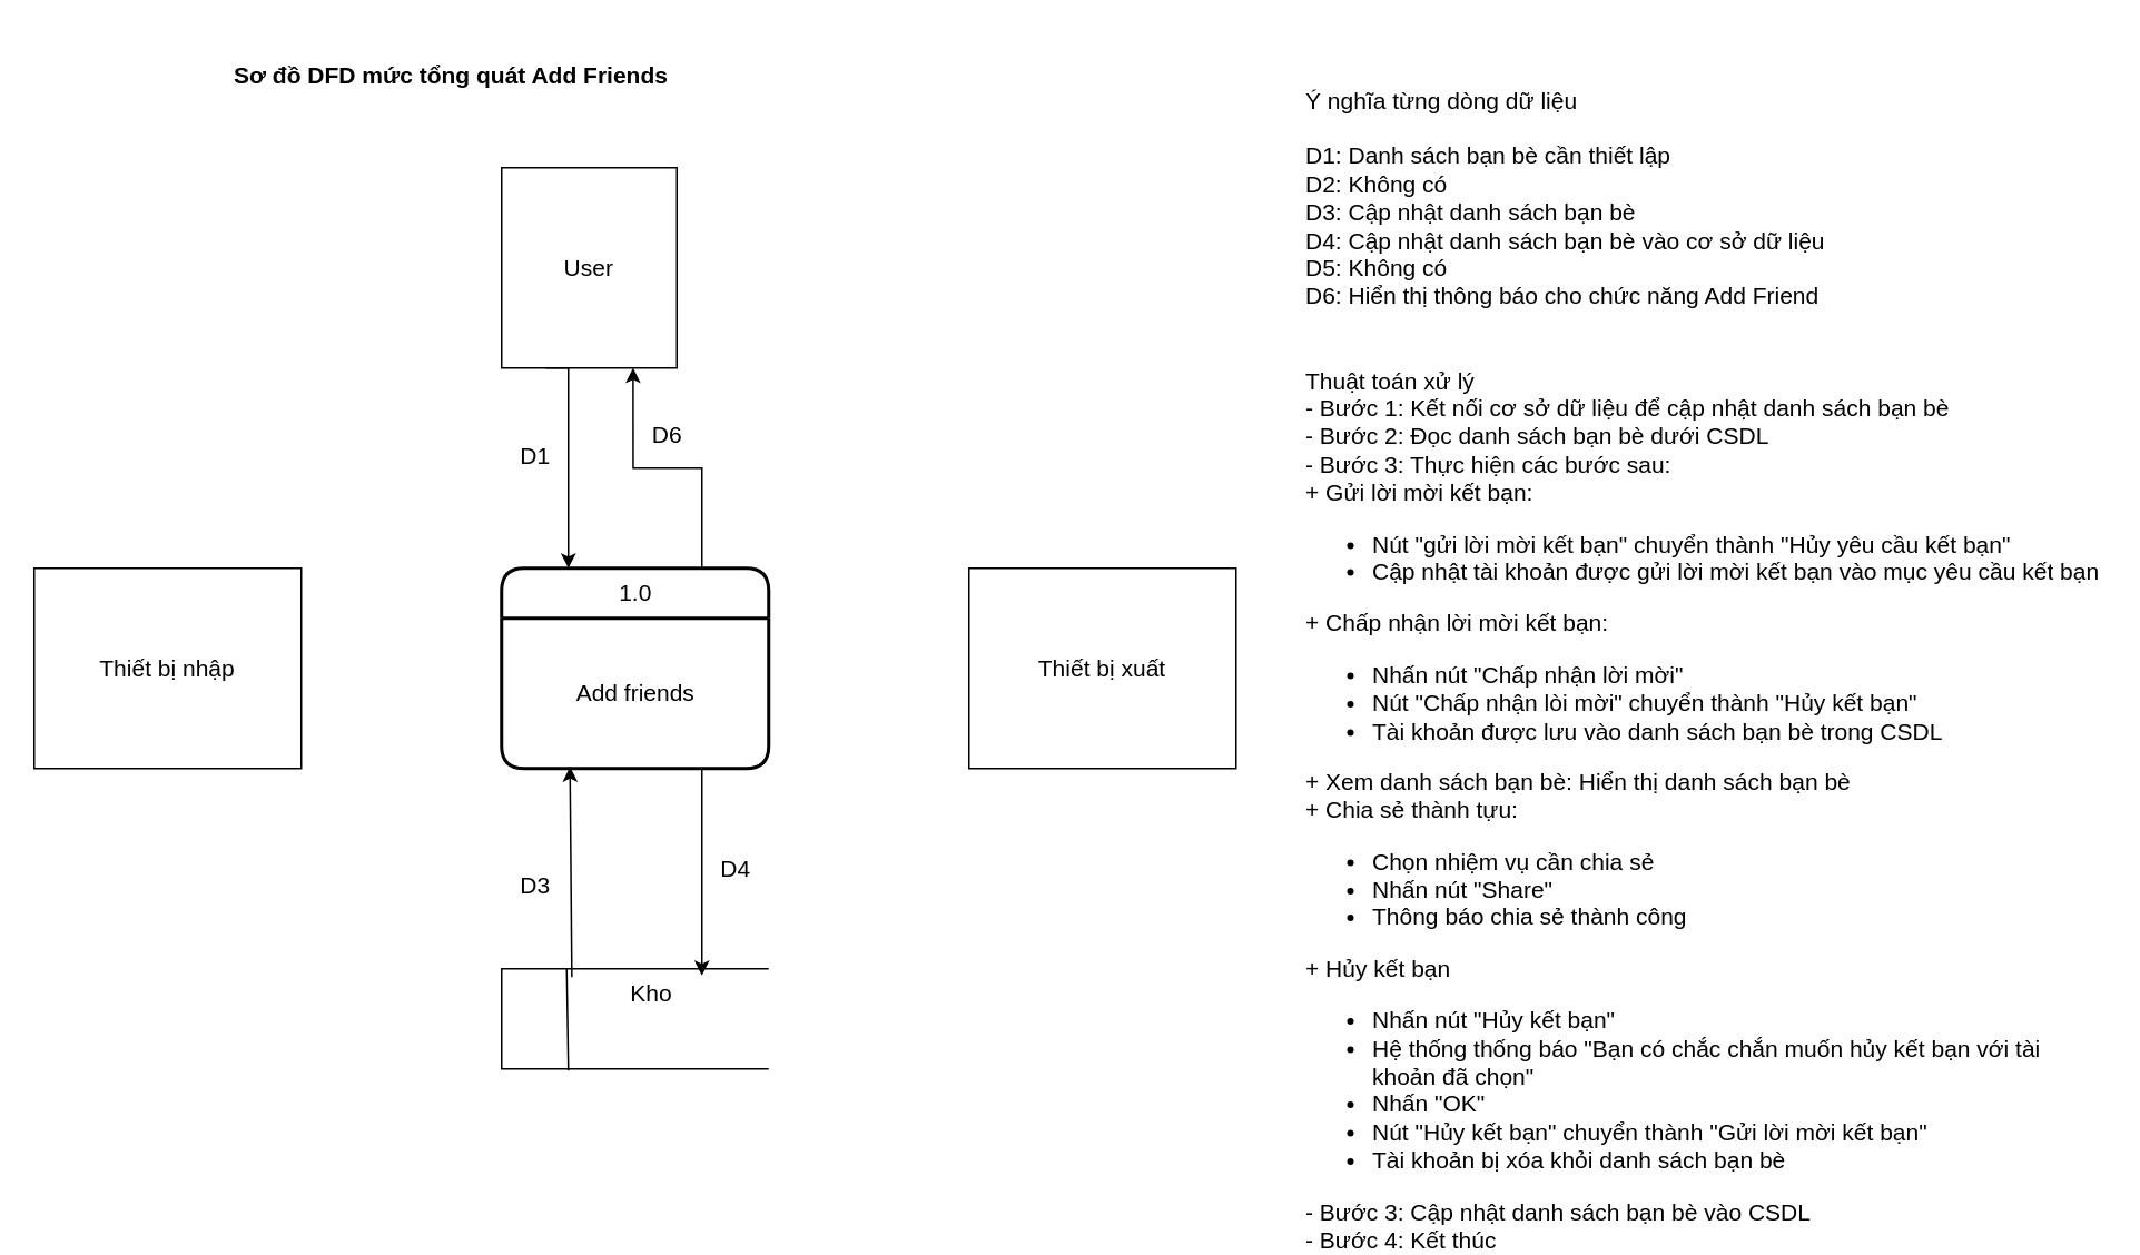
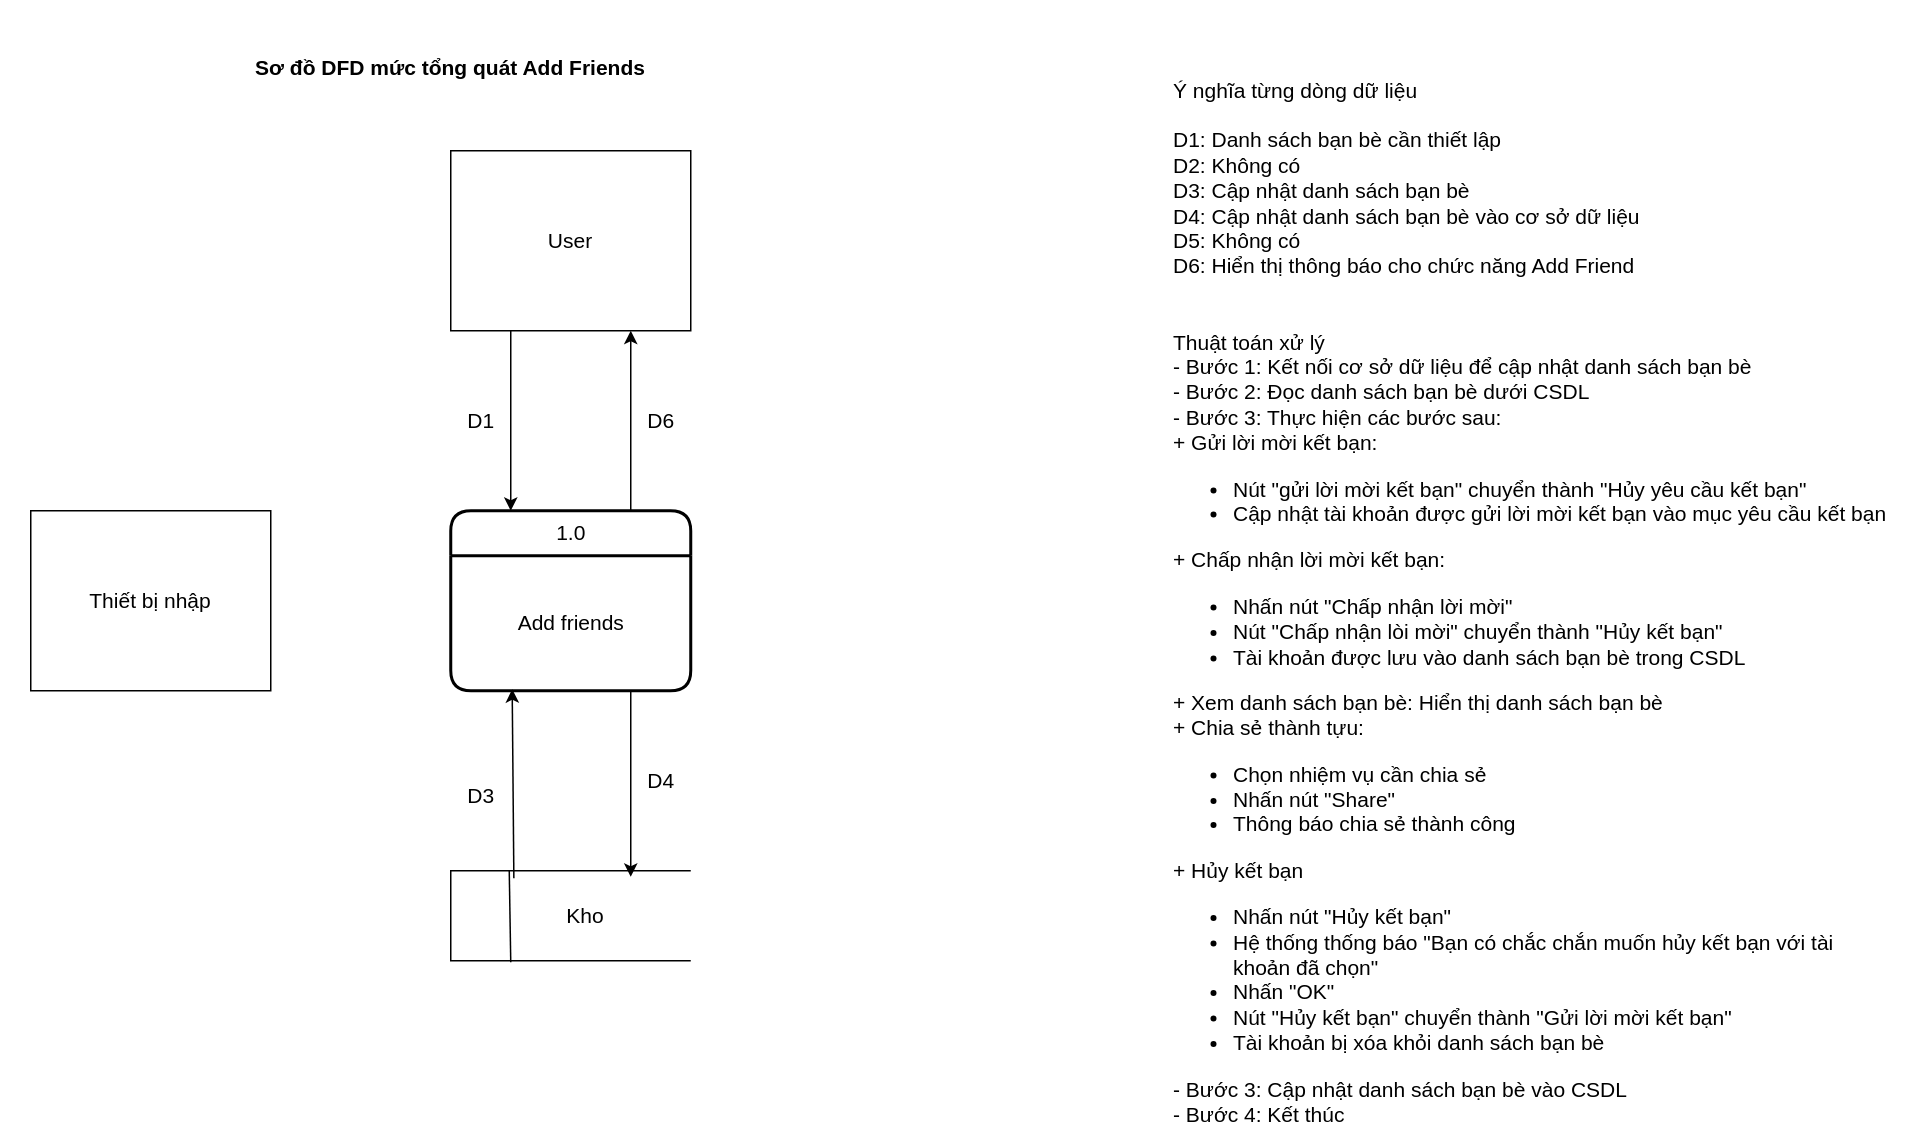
- <mxCell id="10" value="&lt;h2 style=&quot;font-size: 14px;&quot;&gt;Sơ đồ DFD mức tổng quát Add Friends&lt;/h2&gt;" style="text;html=1;strokeColor=none;fillColor=none;align=center;verticalAlign=middle;whiteSpace=wrap;rounded=0;fontSize=14;" parent="1" vertex="1"><mxGeometry x="100" y="20" width="340" height="50" as="geometry" /></mxCell>
+ <mxCell id="10" value="&lt;h2 style=&quot;font-size: 14px;&quot;&gt;Sơ đồ DFD mức tổng quát Add Friends&lt;/h2&gt;" style="text;html=1;strokeColor=none;fillColor=none;align=center;verticalAlign=middle;whiteSpace=wrap;rounded=0;fontSize=14;" parent="1" vertex="1"><mxGeometry x="130" y="20" width="340" height="50" as="geometry" /></mxCell>
- <mxCell id="5" value="&lt;font style=&quot;font-size: 14px&quot;&gt;User&lt;/font&gt;" style="rounded=0;whiteSpace=wrap;html=1;fontSize=14;" parent="1" vertex="1"><mxGeometry x="300" y="100" width="105" height="120" as="geometry" /></mxCell>
+ <mxCell id="5" value="&lt;font style=&quot;font-size: 14px&quot;&gt;User&lt;/font&gt;" style="rounded=0;whiteSpace=wrap;html=1;fontSize=14;" parent="1" vertex="1"><mxGeometry x="300" y="100" width="160" height="120" as="geometry" /></mxCell>
- <mxCell id="11" value="Thiết bị xuất" style="rounded=0;whiteSpace=wrap;html=1;fontSize=14;" parent="1" vertex="1"><mxGeometry x="580" y="340" width="160" height="120" as="geometry" /></mxCell>
- <mxCell id="14" value="Kho" style="text;html=1;strokeColor=none;fillColor=none;align=center;verticalAlign=middle;whiteSpace=wrap;rounded=0;fontSize=14;" parent="1" vertex="1"><mxGeometry x="370" y="585" width="40" height="20" as="geometry" /></mxCell>
+ <mxCell id="14" value="Kho" style="text;html=1;strokeColor=none;fillColor=none;align=center;verticalAlign=middle;whiteSpace=wrap;rounded=0;fontSize=14;" parent="1" vertex="1"><mxGeometry x="370" y="600" width="40" height="20" as="geometry" /></mxCell>
